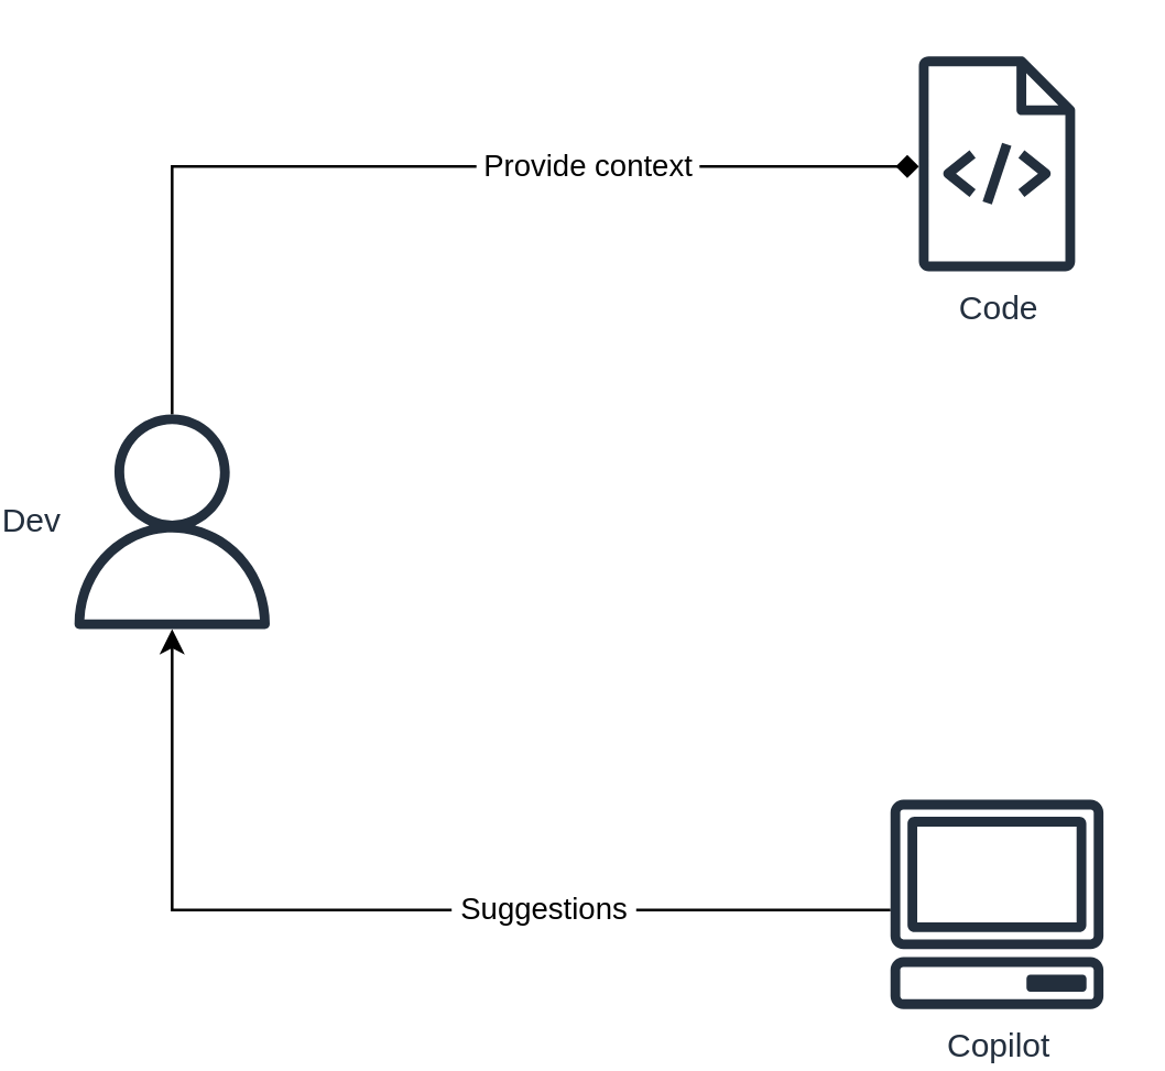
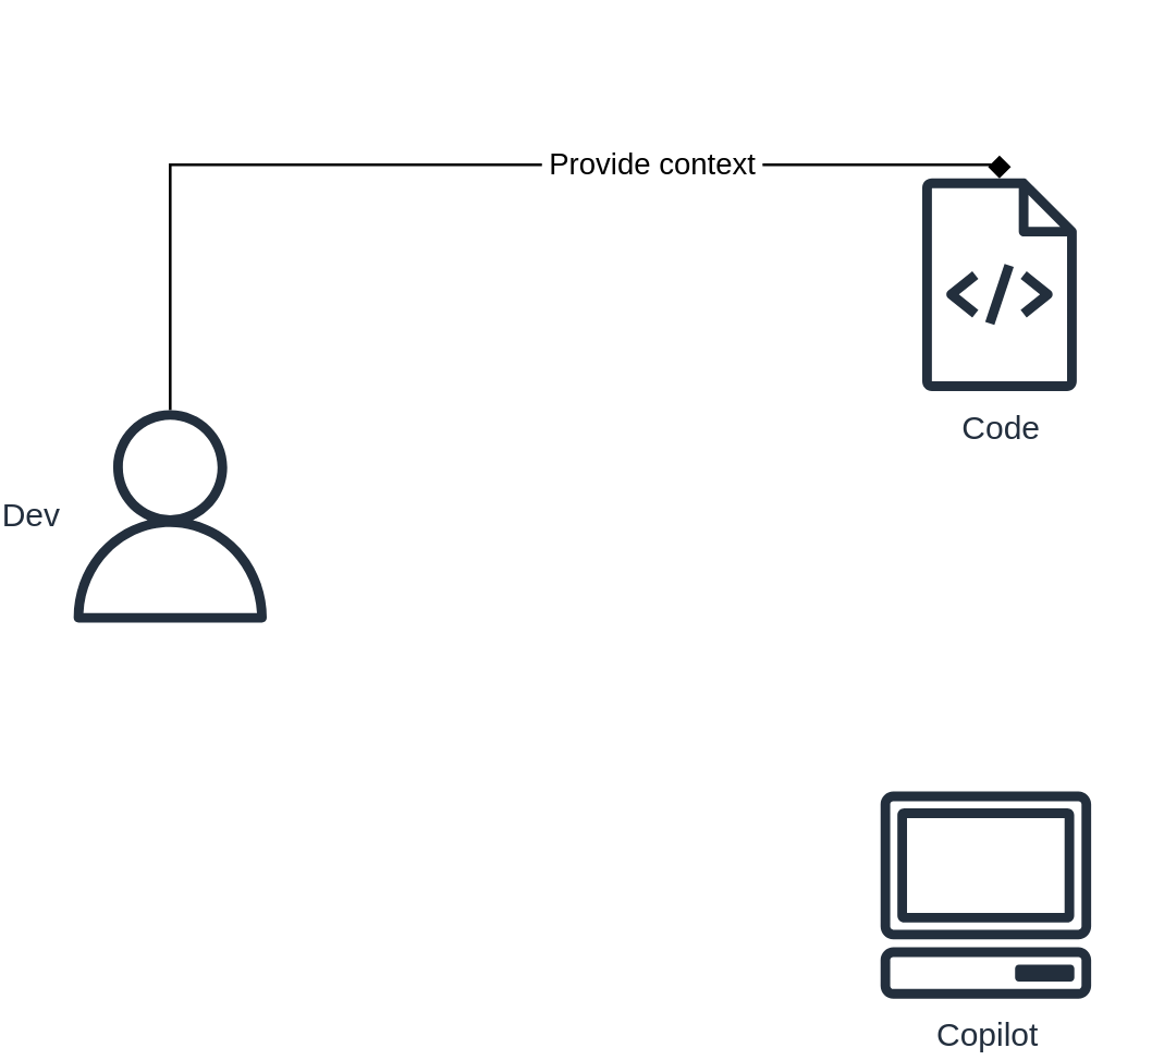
- <mxCell id="5" value="Code" style="sketch=0;outlineConnect=0;fontColor=#232F3E;gradientColor=none;fillColor=#232F3D;strokeColor=none;dashed=0;verticalLabelPosition=bottom;verticalAlign=top;align=center;html=1;fontSize=12;fontStyle=0;aspect=fixed;pointerEvents=1;shape=mxgraph.aws4.source_code;" vertex="1" parent="1"><mxGeometry x="330" y="20" width="57" height="78" as="geometry" /></mxCell>
+ <mxCell id="5" value="Code" style="sketch=0;outlineConnect=0;fontColor=#232F3E;gradientColor=none;fillColor=#232F3D;strokeColor=none;dashed=0;verticalLabelPosition=bottom;verticalAlign=top;align=center;html=1;fontSize=12;fontStyle=0;aspect=fixed;pointerEvents=1;shape=mxgraph.aws4.source_code;" vertex="1" parent="1"><mxGeometry x="335" y="65" width="57" height="78" as="geometry" /></mxCell>
- <mxCell id="2" value="&amp;nbsp;Suggestions&amp;nbsp;" style="edgeStyle=orthogonalEdgeStyle;rounded=0;orthogonalLoop=1;jettySize=auto;html=1;" edge="1" parent="1" source="6" target="4"><mxGeometry x="-0.306" relative="1" as="geometry"><Array as="points"><mxPoint x="59" y="330" /></Array><mxPoint as="offset" /></mxGeometry></mxCell>
